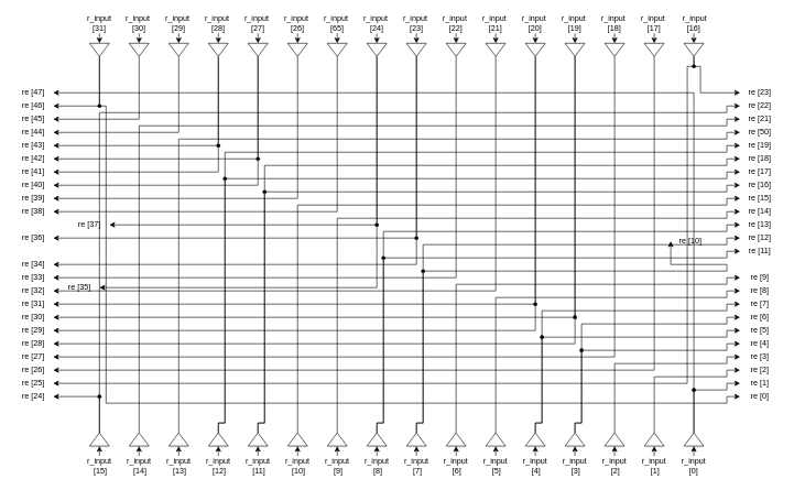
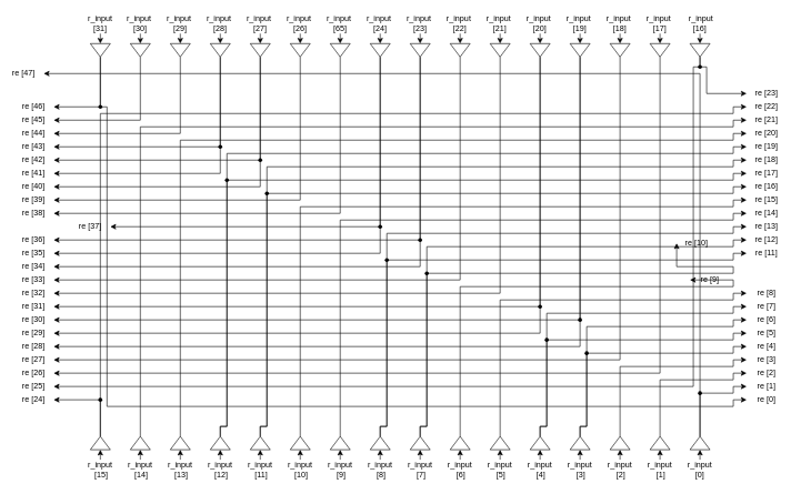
- <mxCell id="77" value="re [47]" style="text;html=1;align=center;verticalAlign=middle;whiteSpace=wrap;rounded=0;" vertex="1" parent="1"><mxGeometry x="20" y="130" width="60" height="20" as="geometry" /></mxCell>
+ <mxCell id="77" value="re [47]" style="text;html=1;align=center;verticalAlign=middle;whiteSpace=wrap;rounded=0;" vertex="1" parent="1"><mxGeometry x="5" y="100" width="60" height="20" as="geometry" /></mxCell>
- <mxCell id="178" value="re [50]" style="text;html=1;align=center;verticalAlign=middle;whiteSpace=wrap;rounded=0;" vertex="1" parent="1"><mxGeometry x="1120" y="190" width="60" height="20" as="geometry" /></mxCell>
+ <mxCell id="178" value="re [20]" style="text;html=1;align=center;verticalAlign=middle;whiteSpace=wrap;rounded=0;" vertex="1" parent="1"><mxGeometry x="1120" y="190" width="60" height="20" as="geometry" /></mxCell>
- <mxCell id="183" value="re [9]" style="text;html=1;align=center;verticalAlign=middle;whiteSpace=wrap;rounded=0;" vertex="1" parent="1"><mxGeometry x="1120" y="410" width="60" height="20" as="geometry" /></mxCell>
+ <mxCell id="183" value="re [9]" style="text;html=1;align=center;verticalAlign=middle;whiteSpace=wrap;rounded=0;" vertex="1" parent="1"><mxGeometry x="1035" y="410" width="60" height="20" as="geometry" /></mxCell>
- <mxCell id="161" value="re [35]" style="text;html=1;align=center;verticalAlign=middle;whiteSpace=wrap;rounded=0;" vertex="1" parent="1"><mxGeometry x="90" y="425" width="60" height="20" as="geometry" /></mxCell>
+ <mxCell id="161" value="re [35]" style="text;html=1;align=center;verticalAlign=middle;whiteSpace=wrap;rounded=0;" vertex="1" parent="1"><mxGeometry x="20" y="370" width="60" height="20" as="geometry" /></mxCell>
